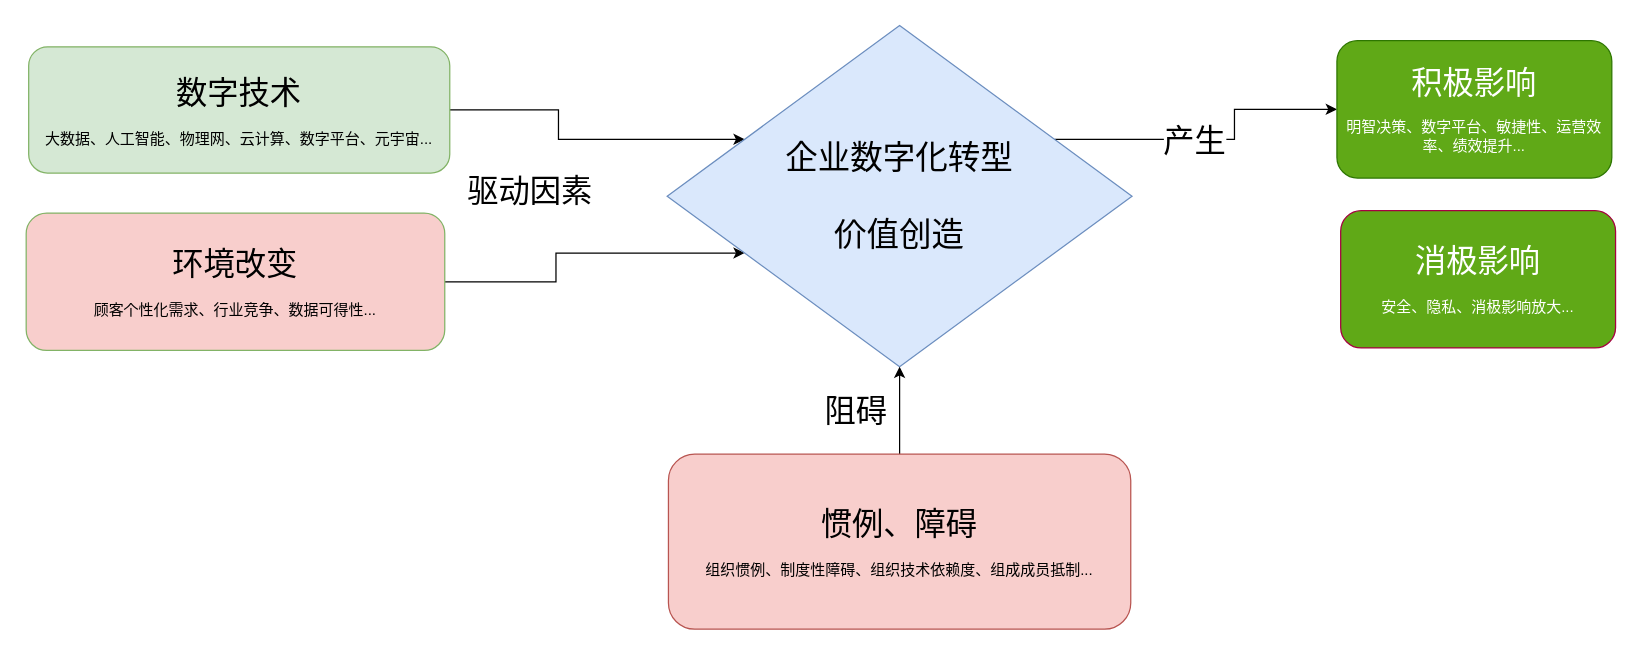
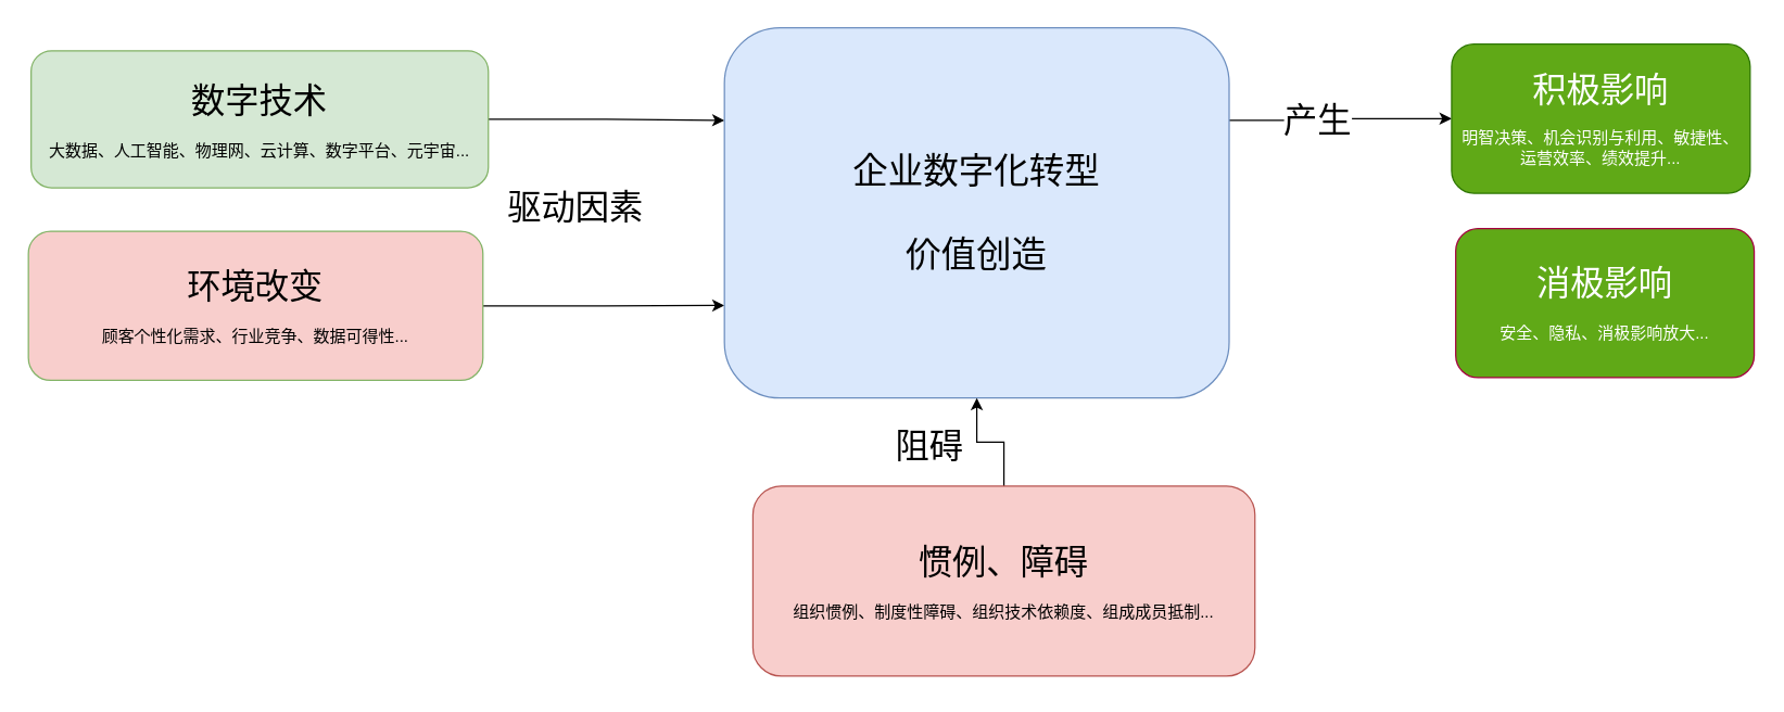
- <mxCell id="13" value="&lt;font style=&quot;font-size: 25px;&quot;&gt;积极影响&lt;/font&gt;&lt;br&gt;&lt;br&gt;明智决策、数字平台、敏捷性、运营效率、绩效提升..." style="rounded=1;whiteSpace=wrap;html=1;spacingLeft=4;spacingRight=4;fillColor=#60a917;strokeColor=#2D7600;fontColor=#ffffff;" parent="1" vertex="1"><mxGeometry x="1069" y="32" width="220" height="110" as="geometry" /></mxCell>
+ <mxCell id="13" value="&lt;font style=&quot;font-size: 25px;&quot;&gt;积极影响&lt;/font&gt;&lt;br&gt;&lt;br&gt;明智决策、机会识别与利用、敏捷性、运营效率、绩效提升..." style="rounded=1;whiteSpace=wrap;html=1;spacingLeft=4;spacingRight=4;fillColor=#60a917;strokeColor=#2D7600;fontColor=#ffffff;" parent="1" vertex="1"><mxGeometry x="1069" y="32" width="220" height="110" as="geometry" /></mxCell>
- <mxCell id="8" value="&lt;font style=&quot;font-size: 26px;&quot;&gt;企业数字化转型&lt;br&gt;&lt;font style=&quot;font-size: 26px;&quot;&gt;&lt;br&gt;价值创造&lt;/font&gt;&lt;/font&gt;" style="rhombus;whiteSpace=wrap;html=1;fontSize=25;fillColor=#dae8fc;strokeColor=#6c8ebf;" parent="1" vertex="1"><mxGeometry x="533" y="20" width="372" height="273" as="geometry" /></mxCell>
+ <mxCell id="8" value="&lt;font style=&quot;font-size: 26px;&quot;&gt;企业数字化转型&lt;br&gt;&lt;font style=&quot;font-size: 26px;&quot;&gt;&lt;br&gt;价值创造&lt;/font&gt;&lt;/font&gt;" style="rounded=1;whiteSpace=wrap;html=1;fontSize=25;fillColor=#dae8fc;strokeColor=#6c8ebf;" parent="1" vertex="1"><mxGeometry x="533" y="20" width="372" height="273" as="geometry" /></mxCell>
- <mxCell id="11" value="&lt;font style=&quot;font-size: 25px;&quot;&gt;惯例、障碍&lt;/font&gt;&lt;br&gt;&lt;br&gt;组织惯例、制度性障碍、组织技术依赖度、组成成员抵制..." style="rounded=1;whiteSpace=wrap;html=1;spacingLeft=4;spacingRight=4;fillColor=#f8cecc;strokeColor=#b85450;" parent="1" vertex="1"><mxGeometry x="534" y="363" width="370" height="140" as="geometry" /></mxCell>
+ <mxCell id="11" value="&lt;font style=&quot;font-size: 25px;&quot;&gt;惯例、障碍&lt;/font&gt;&lt;br&gt;&lt;br&gt;组织惯例、制度性障碍、组织技术依赖度、组成成员抵制..." style="rounded=1;whiteSpace=wrap;html=1;spacingLeft=4;spacingRight=4;fillColor=#f8cecc;strokeColor=#b85450;" parent="1" vertex="1"><mxGeometry x="554" y="358" width="370" height="140" as="geometry" /></mxCell>
